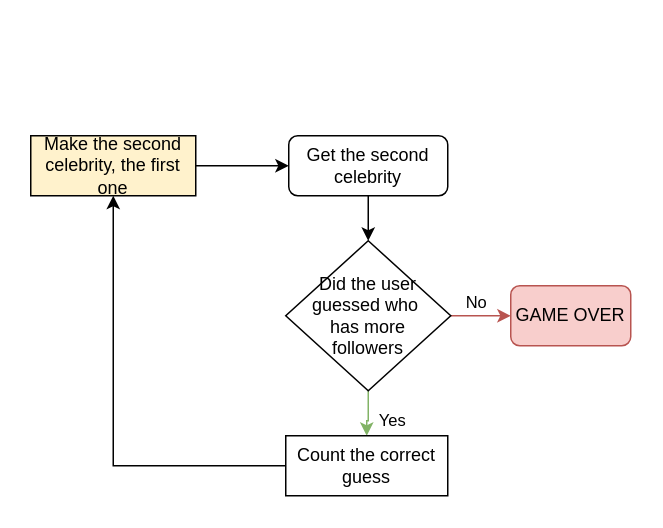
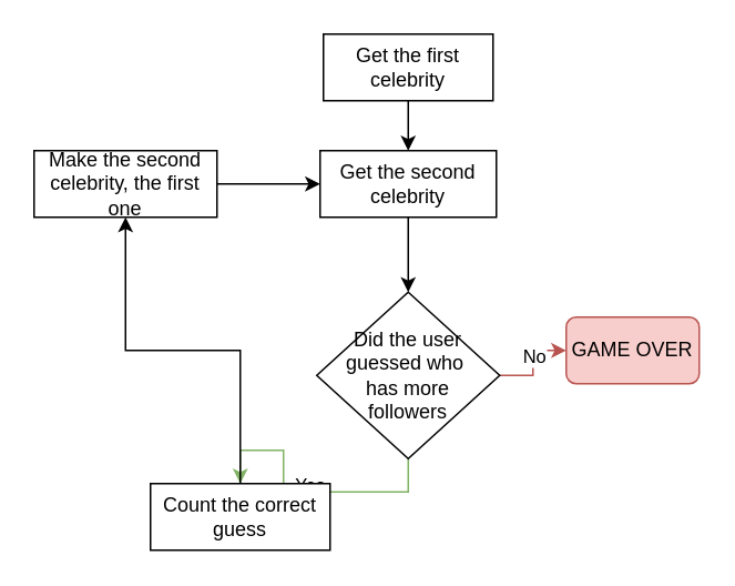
+ <mxCell id="3" value="Get the first celebrity" style="whiteSpace=wrap;html=1;rounded=0;" vertex="1" parent="1"><mxGeometry x="194" y="20" width="102" height="40" as="geometry" /></mxCell>
+ <mxCell id="2" value="" style="edgeStyle=orthogonalEdgeStyle;rounded=0;orthogonalLoop=1;jettySize=auto;html=1;" edge="1" parent="1" source="3" target="5"><mxGeometry relative="1" as="geometry" /></mxCell>
- <mxCell id="15" value="Make the second celebrity, the first one" style="whiteSpace=wrap;html=1;rounded=0;fillColor=#fff2cc;" vertex="1" parent="1"><mxGeometry x="20" y="90" width="110" height="40" as="geometry" /></mxCell>
+ <mxCell id="15" value="Make the second celebrity, the first one" style="whiteSpace=wrap;html=1;rounded=0;" vertex="1" parent="1"><mxGeometry x="20" y="90" width="110" height="40" as="geometry" /></mxCell>
- <mxCell id="5" value="Get the second celebrity" style="whiteSpace=wrap;html=1;rounded=1;" vertex="1" parent="1"><mxGeometry x="192" y="90" width="106" height="40" as="geometry" /></mxCell>
+ <mxCell id="5" value="Get the second celebrity" style="whiteSpace=wrap;html=1;rounded=0;" vertex="1" parent="1"><mxGeometry x="192" y="90" width="106" height="40" as="geometry" /></mxCell>
- <mxCell id="10" value="Did the user guessed who&amp;nbsp;&lt;div&gt;has more&lt;/div&gt;&lt;div&gt;followers&lt;/div&gt;" style="rhombus;whiteSpace=wrap;html=1;rounded=0;" vertex="1" parent="1"><mxGeometry x="190" y="160" width="110" height="100" as="geometry" /></mxCell>
+ <mxCell id="10" value="Did the user guessed who&amp;nbsp;&lt;div&gt;has more&lt;/div&gt;&lt;div&gt;followers&lt;/div&gt;" style="rhombus;whiteSpace=wrap;html=1;rounded=0;" vertex="1" parent="1"><mxGeometry x="190" y="175" width="110" height="100" as="geometry" /></mxCell>
- <mxCell id="13" value="Count the correct guess" style="whiteSpace=wrap;html=1;rounded=0;" vertex="1" parent="1"><mxGeometry x="190" y="290" width="108" height="40" as="geometry" /></mxCell>
+ <mxCell id="13" value="Count the correct guess" style="whiteSpace=wrap;html=1;rounded=0;" vertex="1" parent="1"><mxGeometry x="90" y="290" width="108" height="40" as="geometry" /></mxCell>
